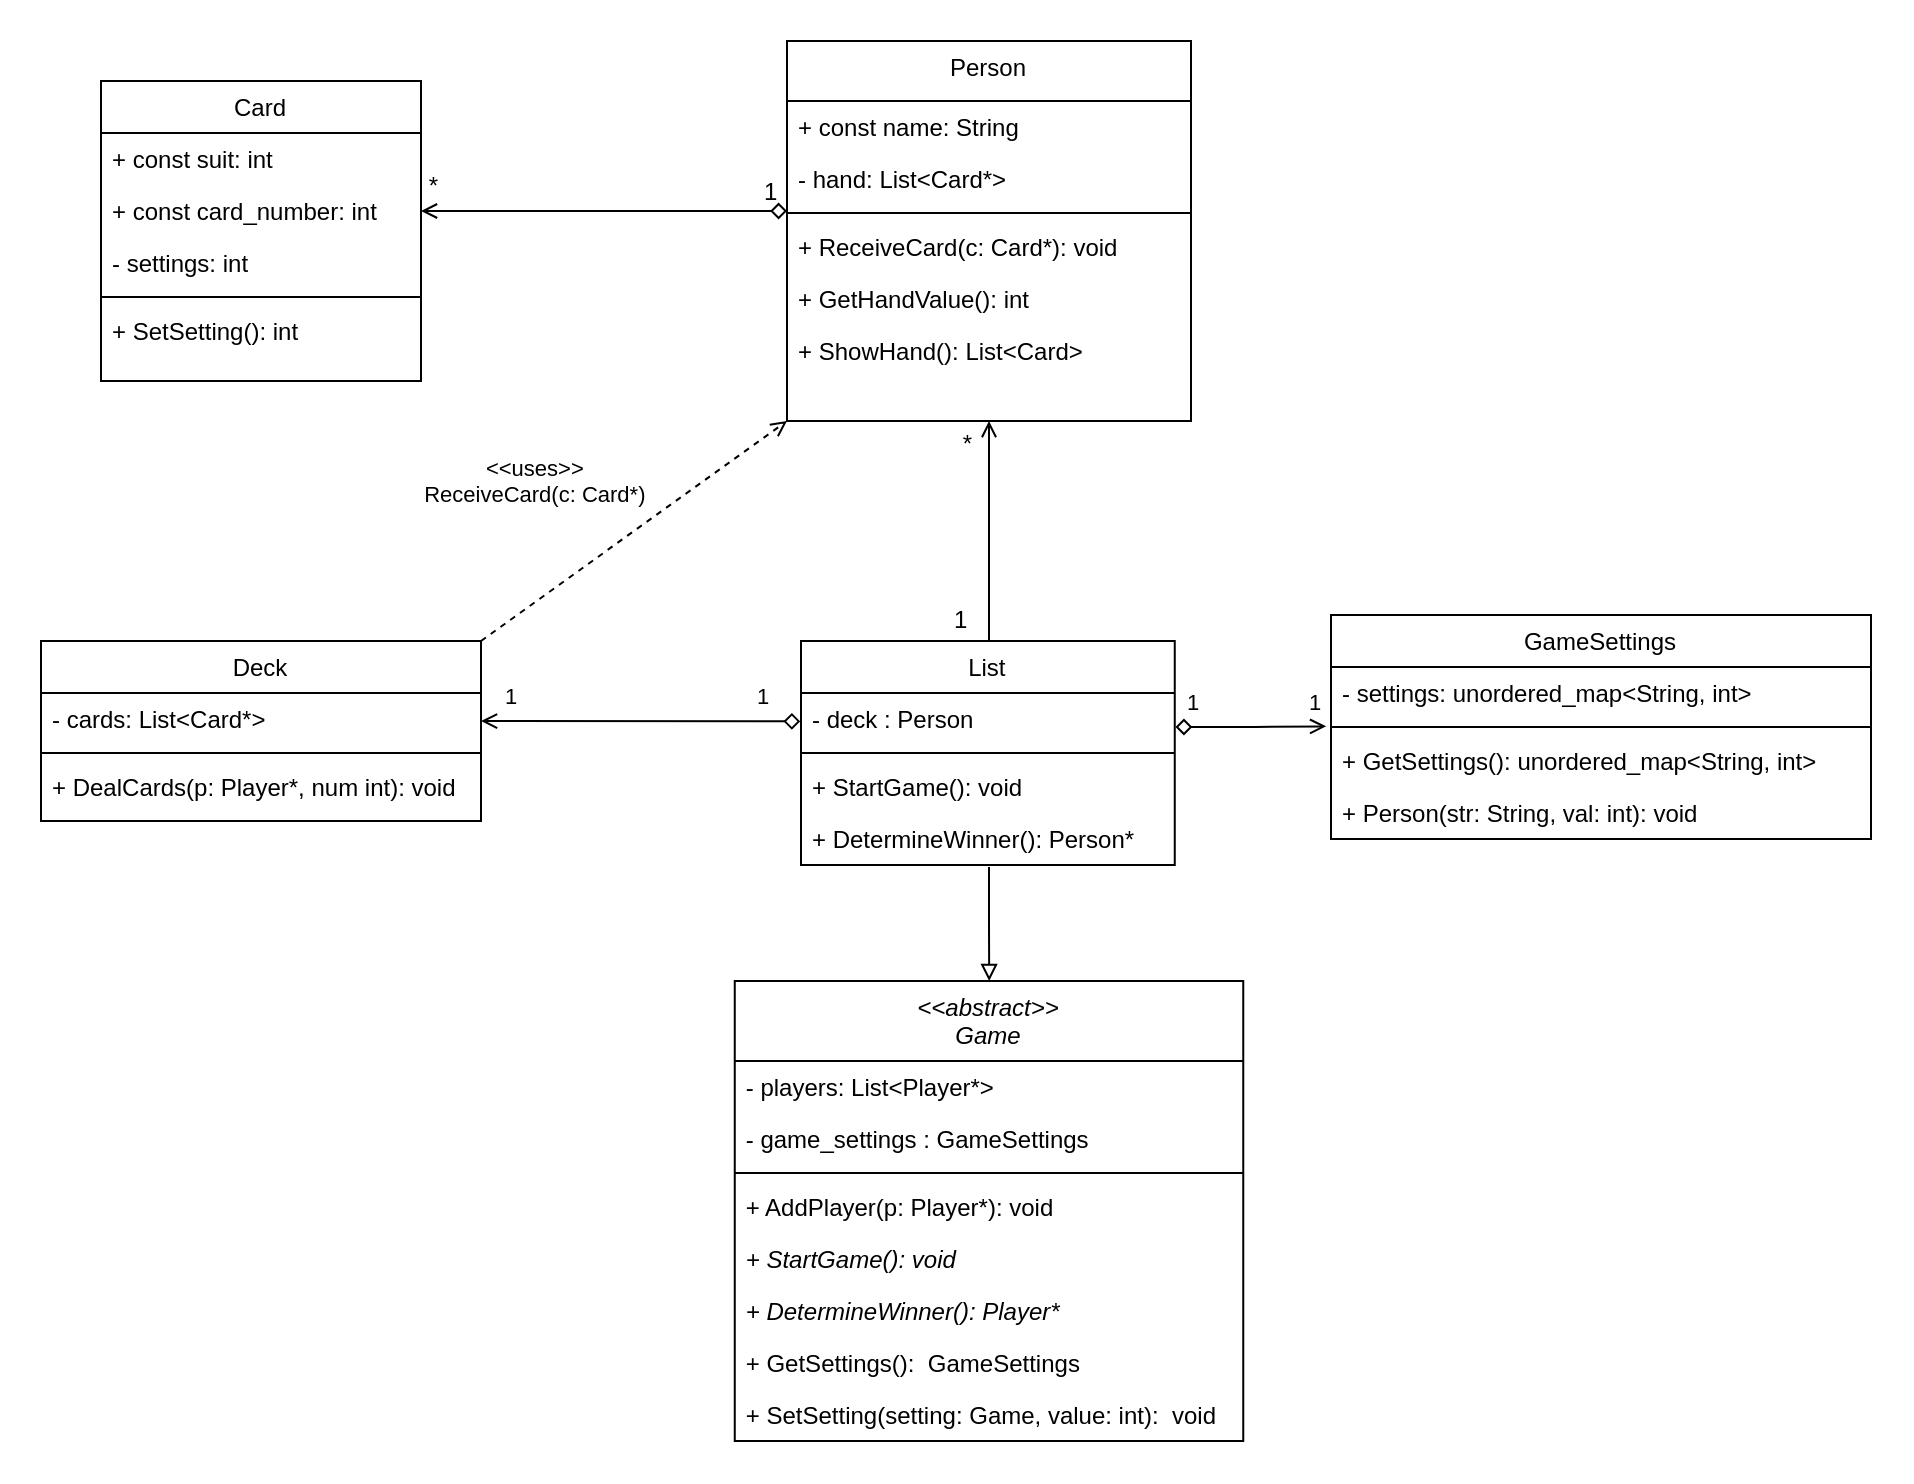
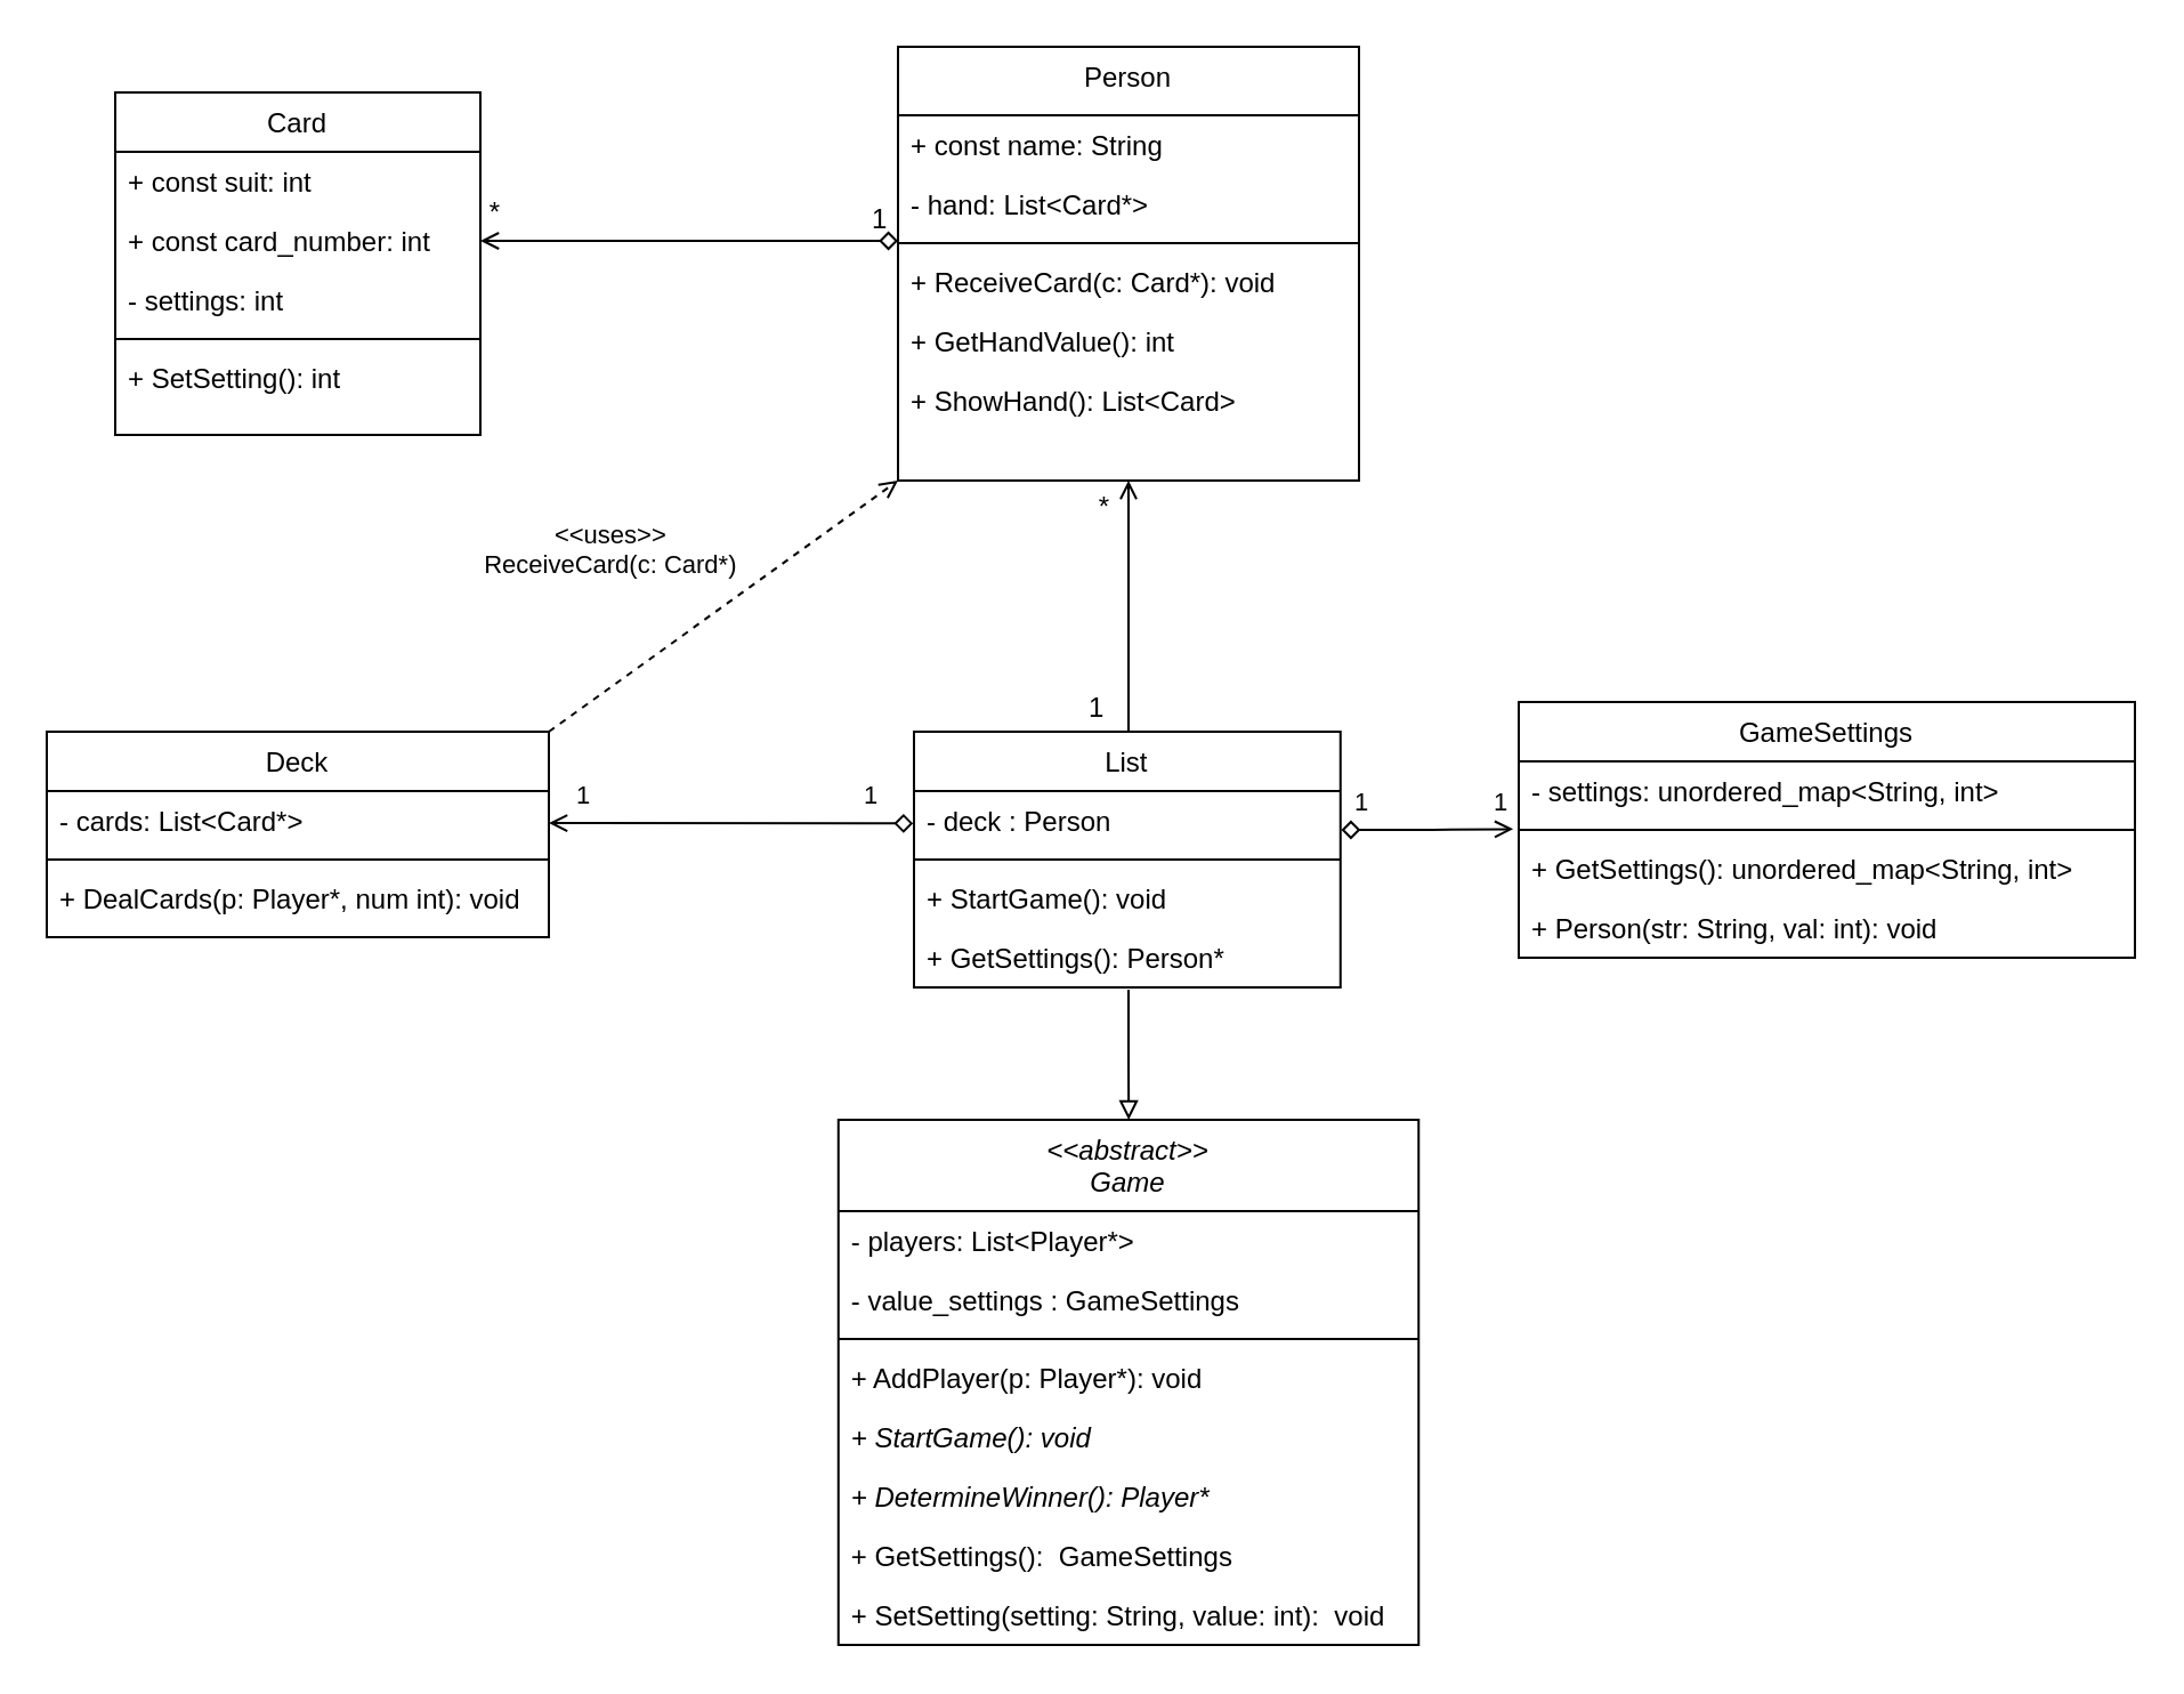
- <mxCell id="51" value="+ DetermineWinner(): Person*" style="text;align=left;verticalAlign=top;spacingLeft=4;spacingRight=4;overflow=hidden;rotatable=0;points=[[0,0.5],[1,0.5]];portConstraint=eastwest;" vertex="1" parent="47"><mxGeometry y="86" width="186.88" height="26" as="geometry" /></mxCell>
+ <mxCell id="51" value="+ GetSettings(): Person*" style="text;align=left;verticalAlign=top;spacingLeft=4;spacingRight=4;overflow=hidden;rotatable=0;points=[[0,0.5],[1,0.5]];portConstraint=eastwest;" vertex="1" parent="47"><mxGeometry y="86" width="186.88" height="26" as="geometry" /></mxCell>
- <mxCell id="32" value="- game_settings : GameSettings" style="text;align=left;verticalAlign=top;spacingLeft=4;spacingRight=4;overflow=hidden;rotatable=0;points=[[0,0.5],[1,0.5]];portConstraint=eastwest;fontStyle=0" vertex="1" parent="30"><mxGeometry y="66" width="254.25" height="26" as="geometry" /></mxCell>
+ <mxCell id="32" value="- value_settings : GameSettings" style="text;align=left;verticalAlign=top;spacingLeft=4;spacingRight=4;overflow=hidden;rotatable=0;points=[[0,0.5],[1,0.5]];portConstraint=eastwest;fontStyle=0" vertex="1" parent="30"><mxGeometry y="66" width="254.25" height="26" as="geometry" /></mxCell>
- <mxCell id="38" value="+ SetSetting(setting: Game, value: int):  void" style="text;align=left;verticalAlign=top;spacingLeft=4;spacingRight=4;overflow=hidden;rotatable=0;points=[[0,0.5],[1,0.5]];portConstraint=eastwest;fontStyle=0" vertex="1" parent="30"><mxGeometry y="204" width="254.25" height="26" as="geometry" /></mxCell>
+ <mxCell id="38" value="+ SetSetting(setting: String, value: int):  void" style="text;align=left;verticalAlign=top;spacingLeft=4;spacingRight=4;overflow=hidden;rotatable=0;points=[[0,0.5],[1,0.5]];portConstraint=eastwest;fontStyle=0" vertex="1" parent="30"><mxGeometry y="204" width="254.25" height="26" as="geometry" /></mxCell>
